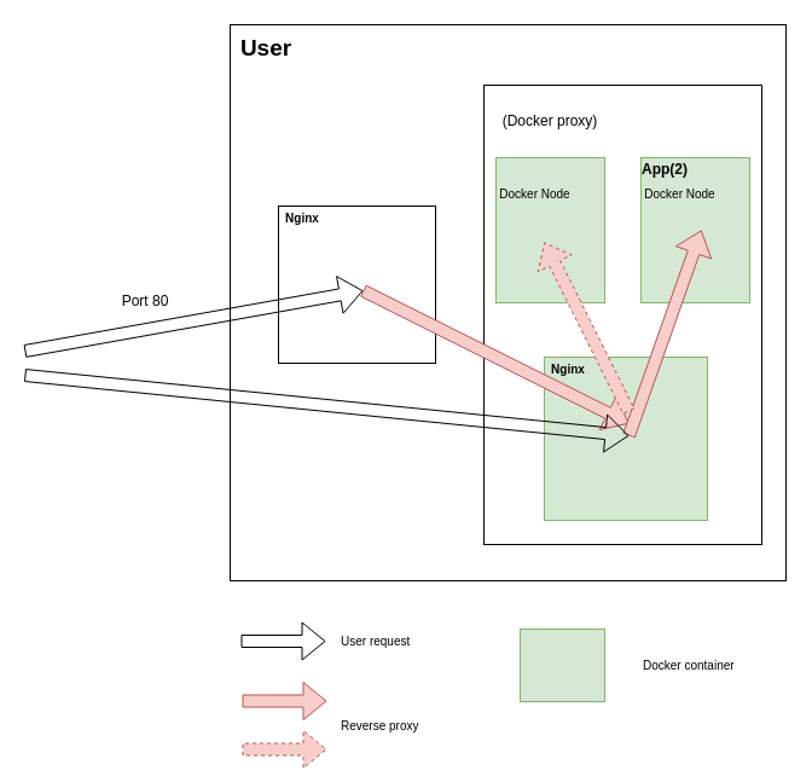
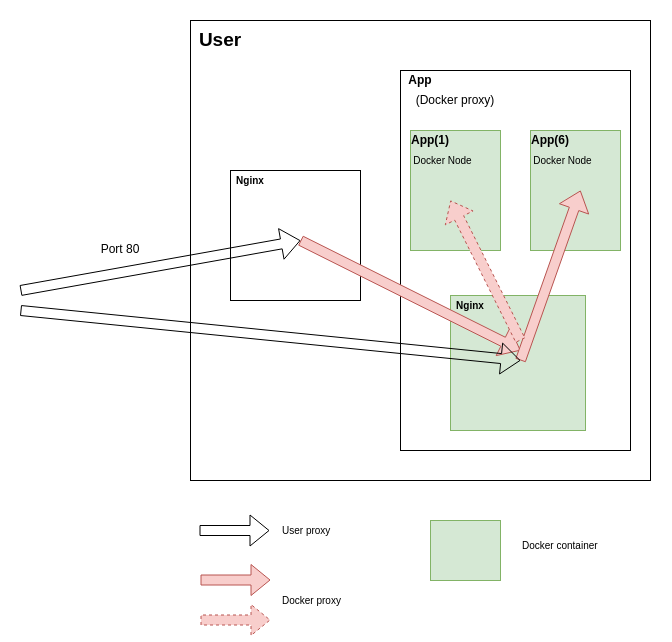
+ <mxCell id="16" value="App" style="text;html=1;strokeColor=none;fillColor=none;align=center;verticalAlign=middle;whiteSpace=wrap;rounded=0;fontSize=12;fontStyle=1" vertex="1" parent="1"><mxGeometry x="400" y="70" width="40" height="20" as="geometry" /></mxCell>
+ <mxCell id="18" value="App(1)" style="text;html=1;strokeColor=none;fillColor=none;align=center;verticalAlign=middle;whiteSpace=wrap;rounded=0;fontSize=12;fontStyle=1" vertex="1" parent="1"><mxGeometry x="410" y="130" width="40" height="20" as="geometry" /></mxCell>
- <mxCell id="19" value="App(2)" style="text;html=1;strokeColor=none;fillColor=none;align=center;verticalAlign=middle;whiteSpace=wrap;rounded=0;fontSize=12;fontStyle=1" vertex="1" parent="1"><mxGeometry x="530" y="130" width="40" height="20" as="geometry" /></mxCell>
+ <mxCell id="19" value="App(6)" style="text;html=1;strokeColor=none;fillColor=none;align=center;verticalAlign=middle;whiteSpace=wrap;rounded=0;fontSize=12;fontStyle=1" vertex="1" parent="1"><mxGeometry x="530" y="130" width="40" height="20" as="geometry" /></mxCell>
- <mxCell id="26" value="User request" style="text;html=1;strokeColor=none;fillColor=none;align=left;verticalAlign=middle;whiteSpace=wrap;rounded=0;fontSize=10;" vertex="1" parent="1"><mxGeometry x="280" y="520" width="70" height="20" as="geometry" /></mxCell>
+ <mxCell id="26" value="User proxy" style="text;html=1;strokeColor=none;fillColor=none;align=left;verticalAlign=middle;whiteSpace=wrap;rounded=0;fontSize=10;" vertex="1" parent="1"><mxGeometry x="280" y="520" width="70" height="20" as="geometry" /></mxCell>
- <mxCell id="29" value="Docker container" style="text;html=1;strokeColor=none;fillColor=none;align=left;verticalAlign=middle;whiteSpace=wrap;rounded=0;fontSize=10;" vertex="1" parent="1"><mxGeometry x="530" y="540" width="80" height="20" as="geometry" /></mxCell>
+ <mxCell id="29" value="Docker container" style="text;html=1;strokeColor=none;fillColor=none;align=left;verticalAlign=middle;whiteSpace=wrap;rounded=0;fontSize=10;" vertex="1" parent="1"><mxGeometry x="520" y="535" width="80" height="20" as="geometry" /></mxCell>
- <mxCell id="23" value="Reverse proxy" style="text;html=1;strokeColor=none;fillColor=none;align=left;verticalAlign=middle;whiteSpace=wrap;rounded=0;fontSize=10;" vertex="1" parent="1"><mxGeometry x="280" y="589.5" width="70" height="20" as="geometry" /></mxCell>
+ <mxCell id="23" value="Docker proxy" style="text;html=1;strokeColor=none;fillColor=none;align=left;verticalAlign=middle;whiteSpace=wrap;rounded=0;fontSize=10;" vertex="1" parent="1"><mxGeometry x="280" y="589.5" width="70" height="20" as="geometry" /></mxCell>
